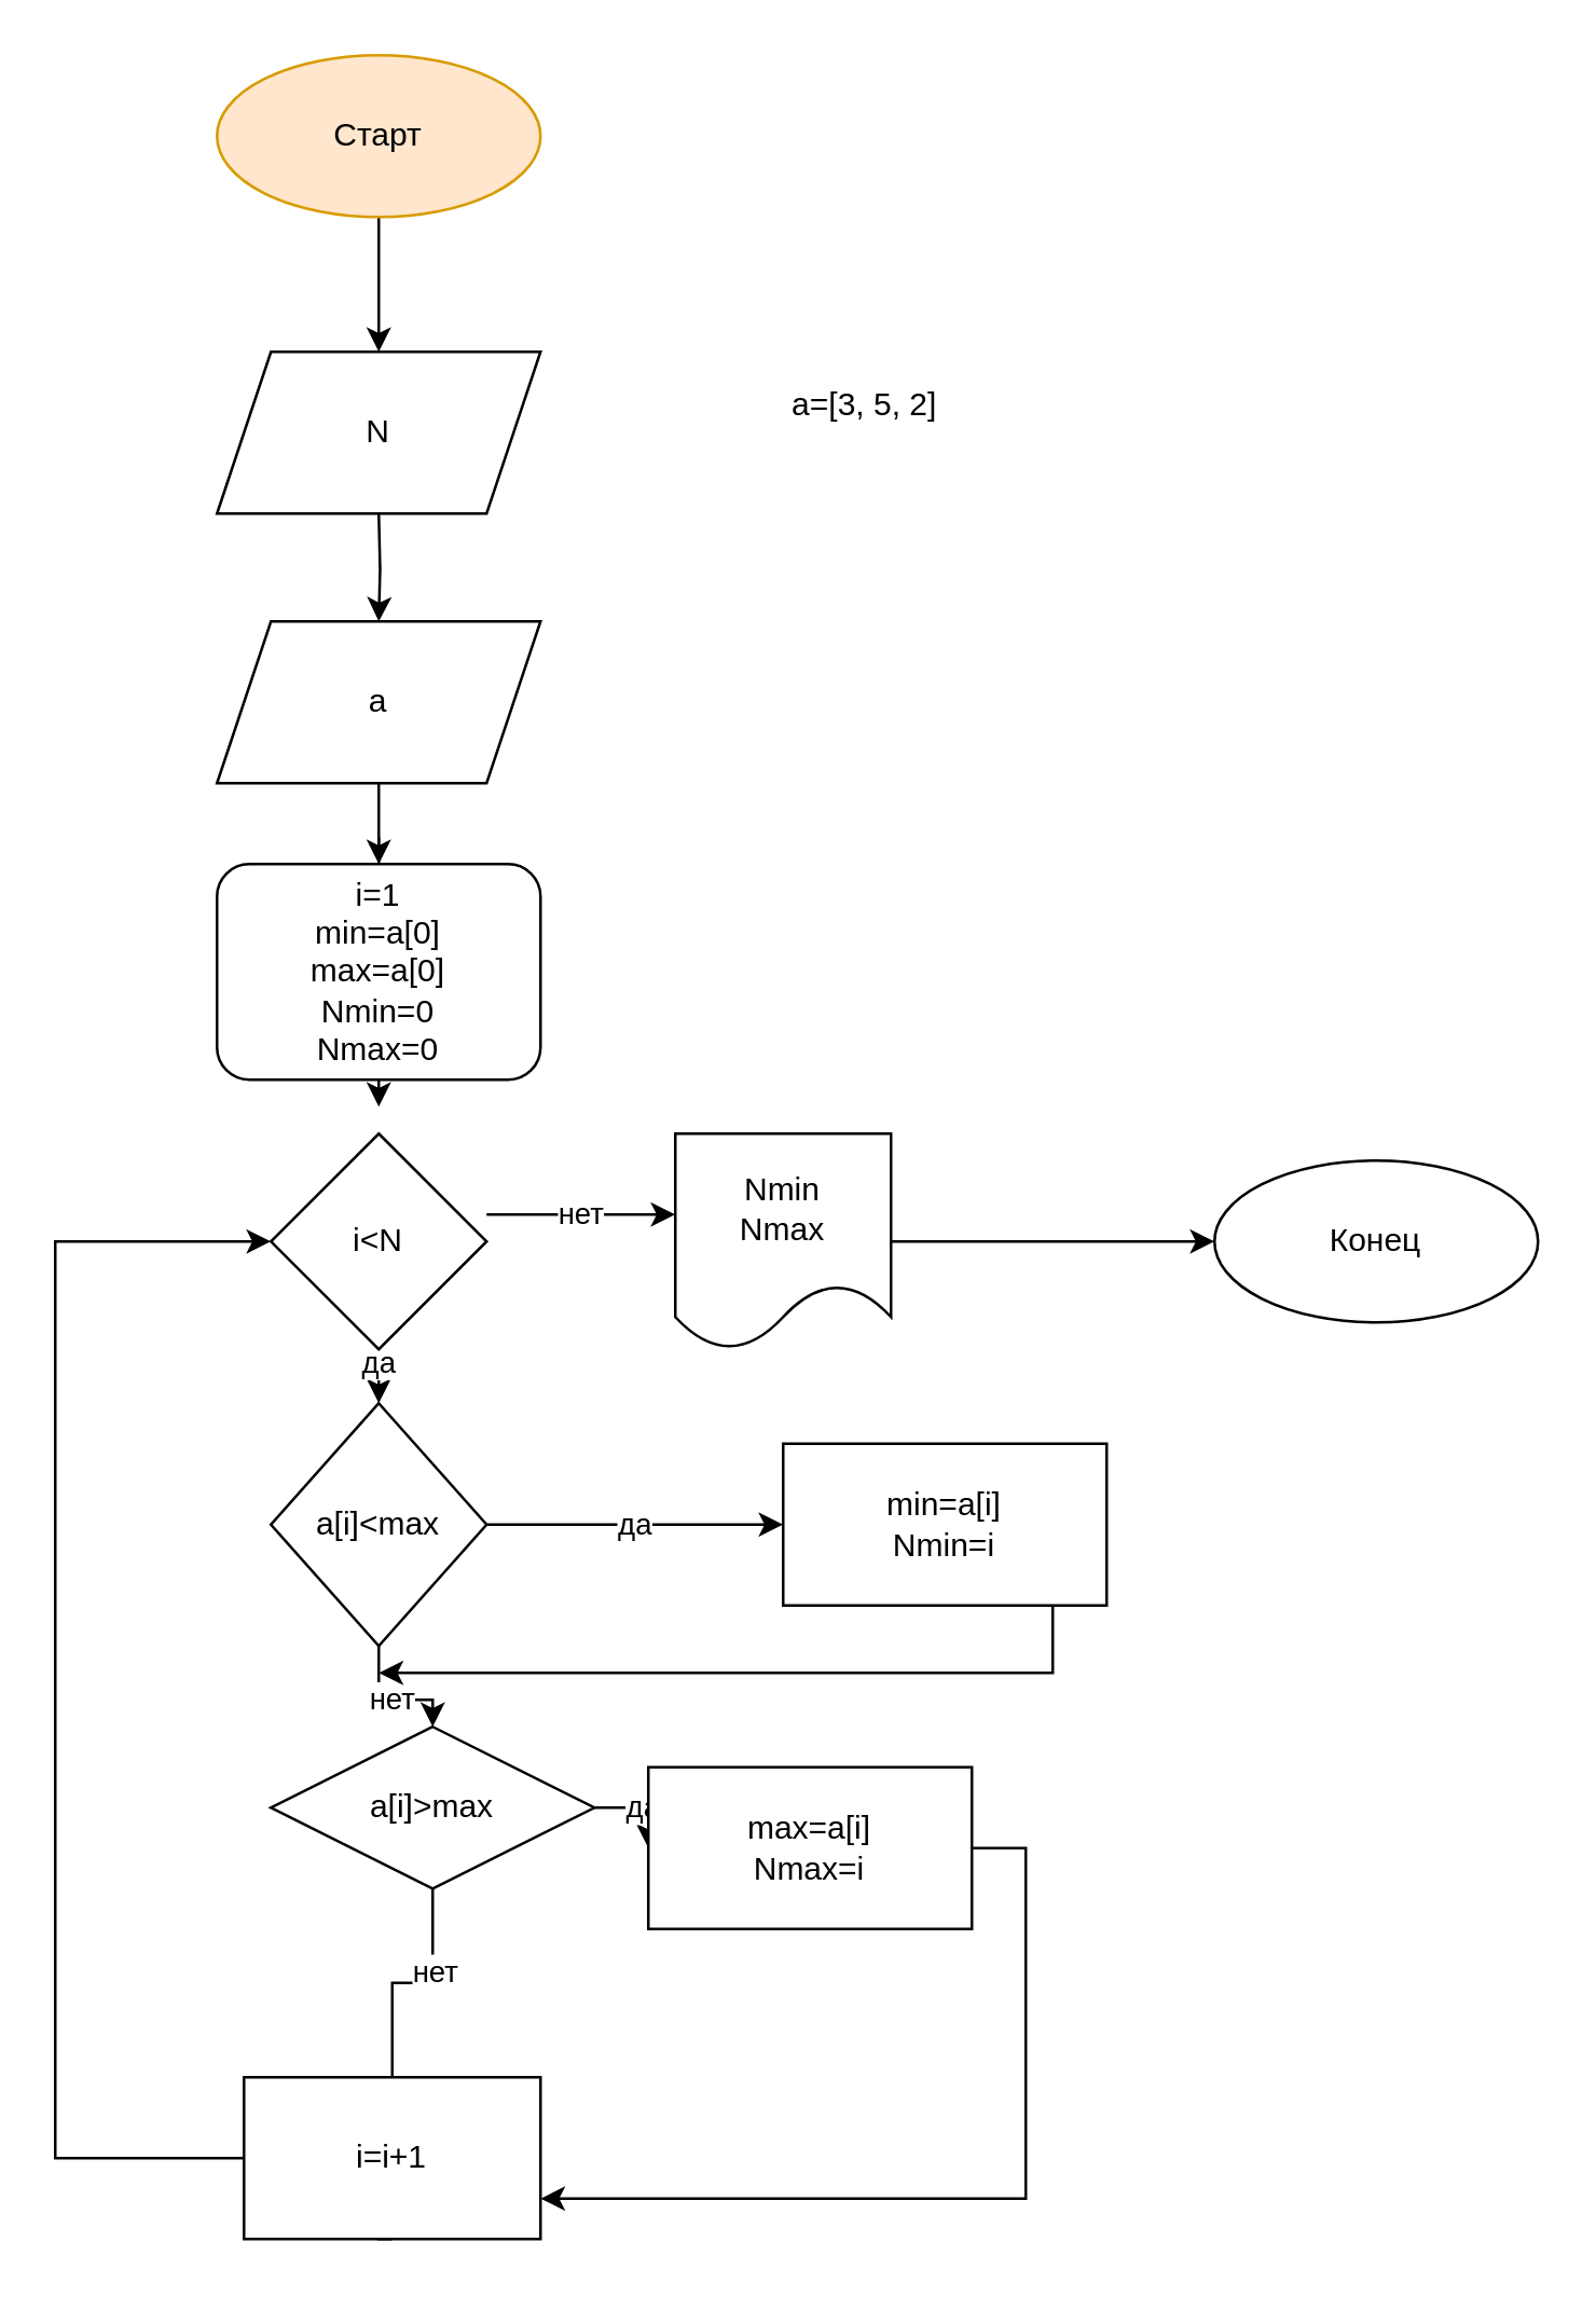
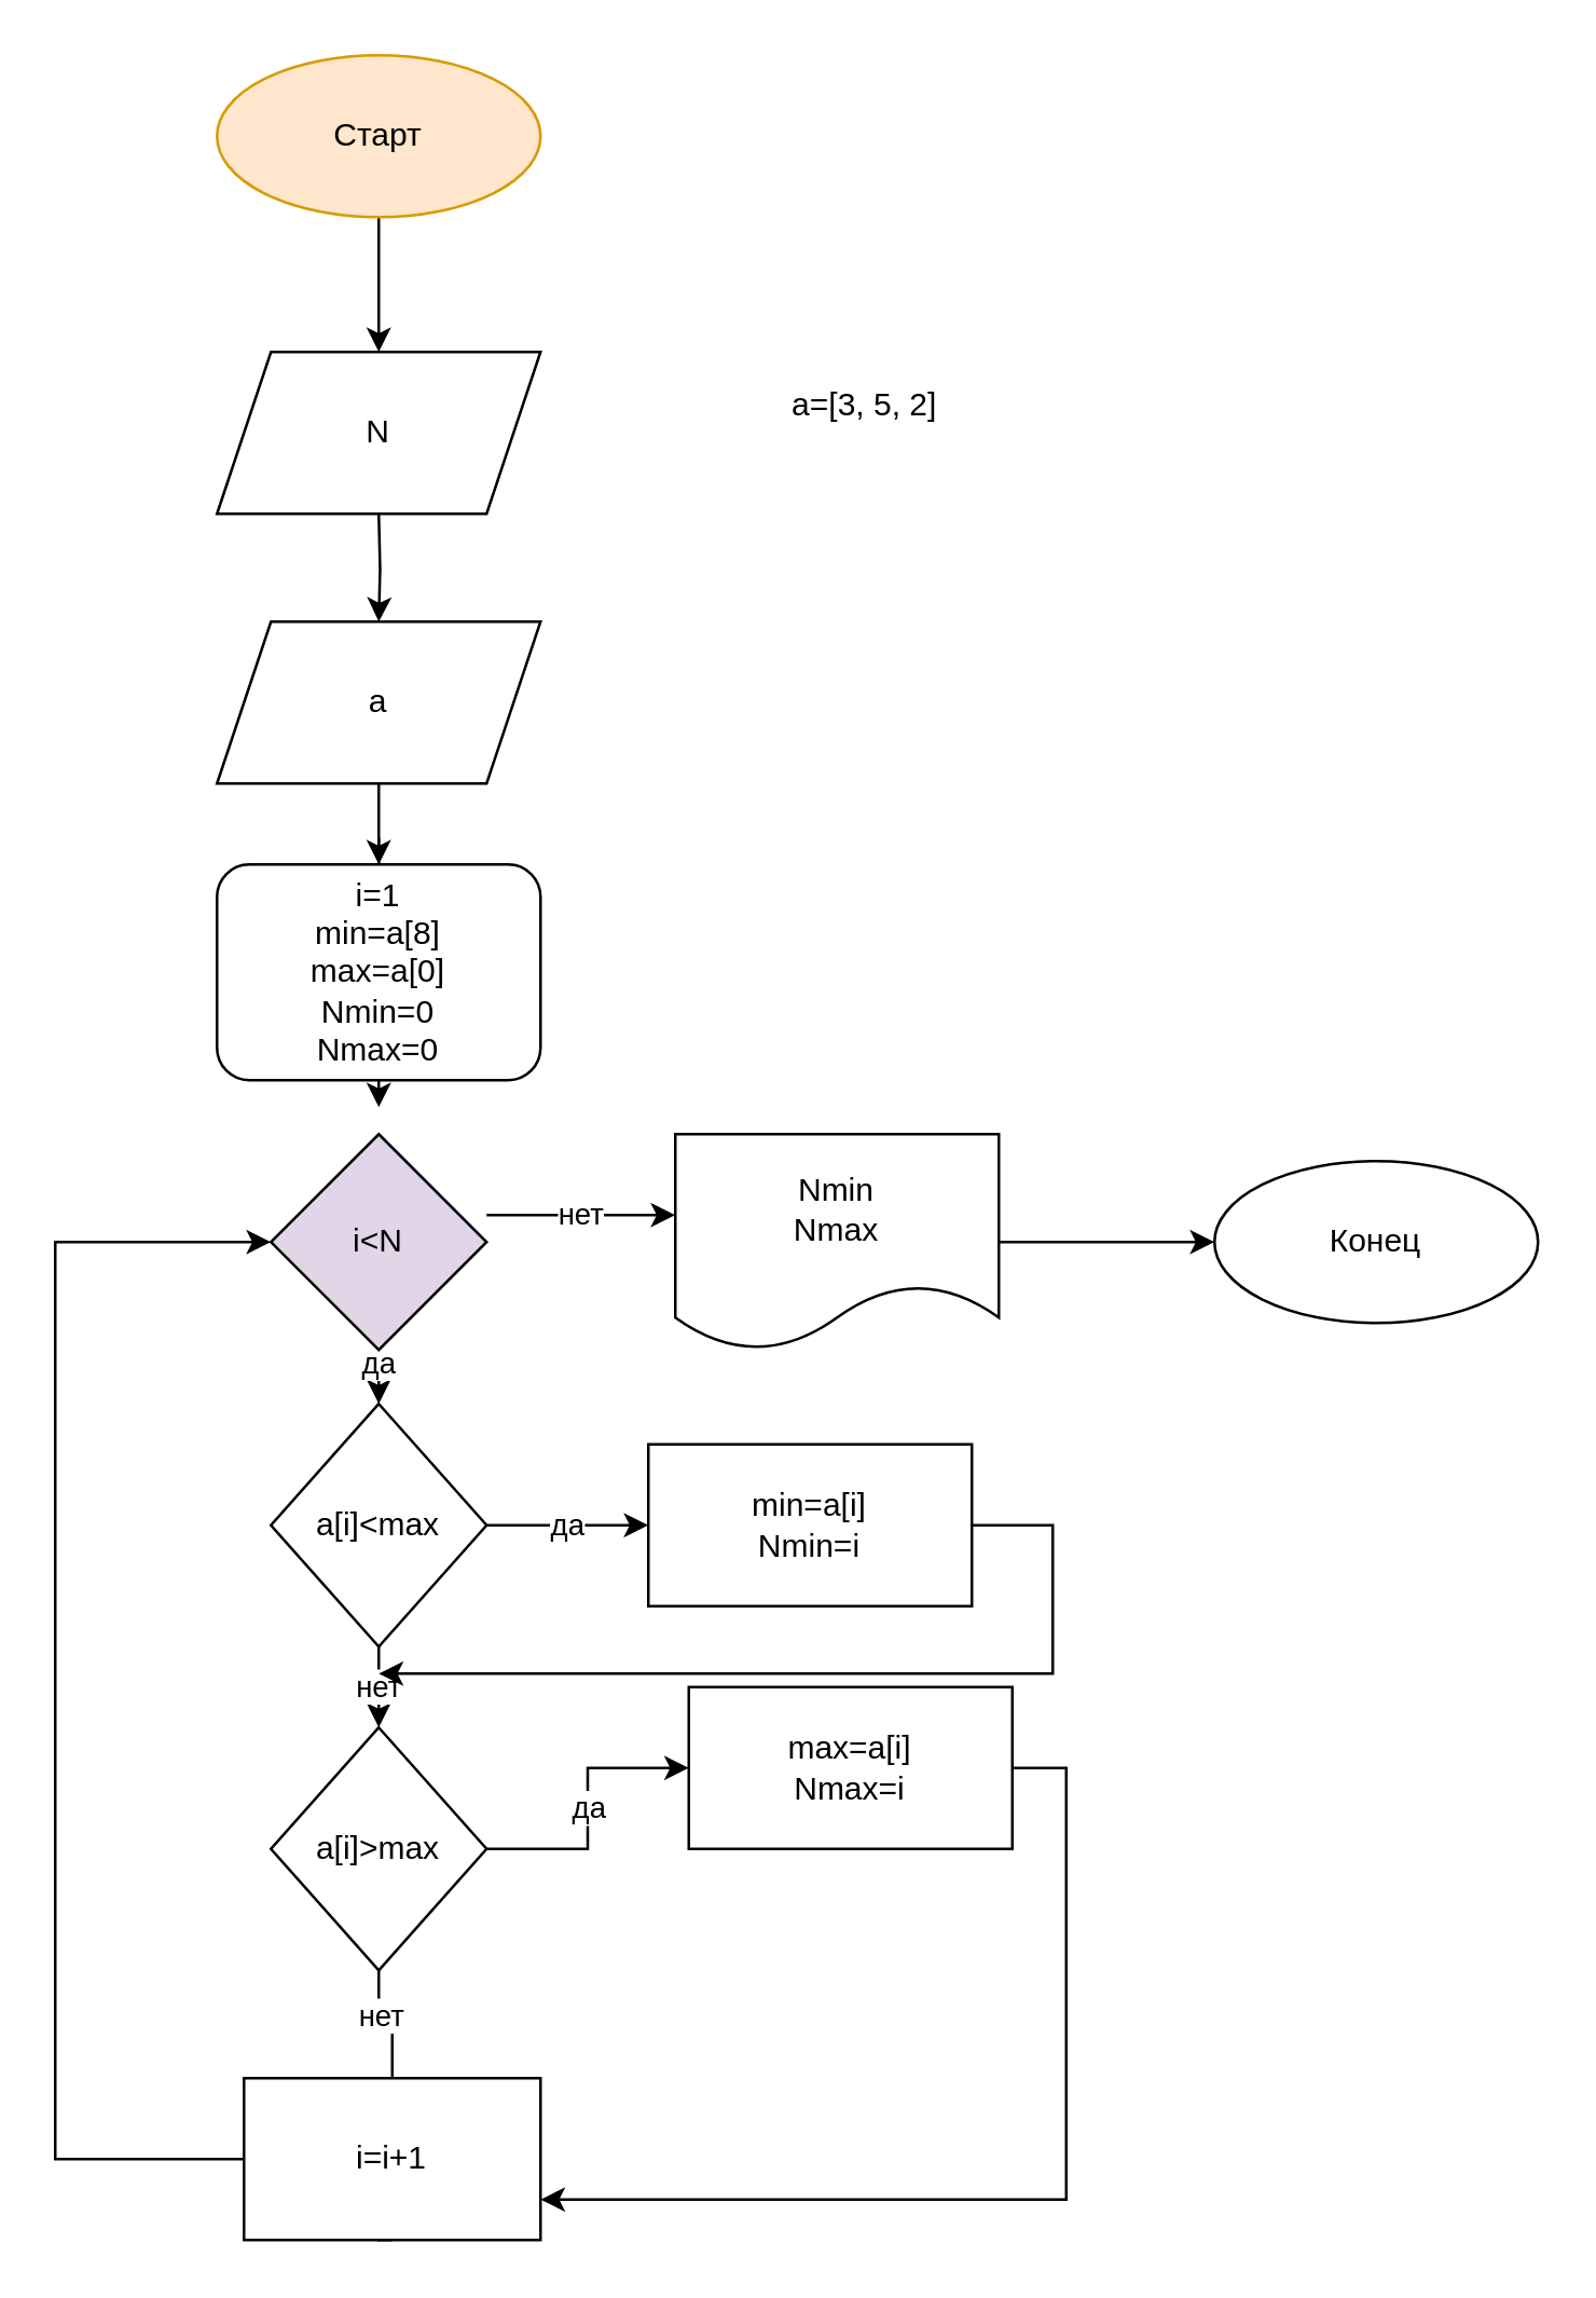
- <mxCell id="14" value="i=1&lt;br&gt;min=a[0]&lt;br&gt;max=a[0]&lt;br&gt;Nmin=0&lt;br&gt;Nmax=0" style="rounded=1;whiteSpace=wrap;html=1;" parent="1" vertex="1"><mxGeometry x="80" y="320" width="120" height="80" as="geometry" /></mxCell>
+ <mxCell id="14" value="i=1&lt;br&gt;min=a[8]&lt;br&gt;max=a[0]&lt;br&gt;Nmin=0&lt;br&gt;Nmax=0" style="rounded=1;whiteSpace=wrap;html=1;" parent="1" vertex="1"><mxGeometry x="80" y="320" width="120" height="80" as="geometry" /></mxCell>
- <mxCell id="26" value="i&amp;lt;N" style="rhombus;whiteSpace=wrap;html=1;" parent="1" vertex="1"><mxGeometry x="100" y="420" width="80" height="80" as="geometry" /></mxCell>
+ <mxCell id="26" value="i&amp;lt;N" style="rhombus;whiteSpace=wrap;html=1;fillColor=#e1d5e7;" parent="1" vertex="1"><mxGeometry x="100" y="420" width="80" height="80" as="geometry" /></mxCell>
- <mxCell id="23" value="Nmin&lt;br&gt;Nmax" style="shape=document;whiteSpace=wrap;html=1;boundedLbl=1;" parent="1" vertex="1"><mxGeometry x="250" y="420" width="80" height="80" as="geometry" /></mxCell>
+ <mxCell id="23" value="Nmin&lt;br&gt;Nmax" style="shape=document;whiteSpace=wrap;html=1;boundedLbl=1;" parent="1" vertex="1"><mxGeometry x="250" y="420" width="120" height="80" as="geometry" /></mxCell>
- <mxCell id="16" value="min=a[i]&lt;br&gt;Nmin=i" style="whiteSpace=wrap;html=1;" parent="1" vertex="1"><mxGeometry x="290" y="535" width="120" height="60" as="geometry" /></mxCell>
+ <mxCell id="16" value="min=a[i]&lt;br&gt;Nmin=i" style="whiteSpace=wrap;html=1;" parent="1" vertex="1"><mxGeometry x="240" y="535" width="120" height="60" as="geometry" /></mxCell>
- <mxCell id="19" value="a[i]&amp;gt;max" style="rhombus;whiteSpace=wrap;html=1;" parent="1" vertex="1"><mxGeometry x="100" y="640" width="120" height="60" as="geometry" /></mxCell>
+ <mxCell id="19" value="a[i]&amp;gt;max" style="rhombus;whiteSpace=wrap;html=1;" parent="1" vertex="1"><mxGeometry x="100" y="640" width="80" height="90" as="geometry" /></mxCell>
- <mxCell id="21" value="max=a[i]&lt;br&gt;Nmax=i" style="whiteSpace=wrap;html=1;" parent="1" vertex="1"><mxGeometry x="240" y="655" width="120" height="60" as="geometry" /></mxCell>
+ <mxCell id="21" value="max=a[i]&lt;br&gt;Nmax=i" style="whiteSpace=wrap;html=1;" parent="1" vertex="1"><mxGeometry x="255" y="625" width="120" height="60" as="geometry" /></mxCell>
